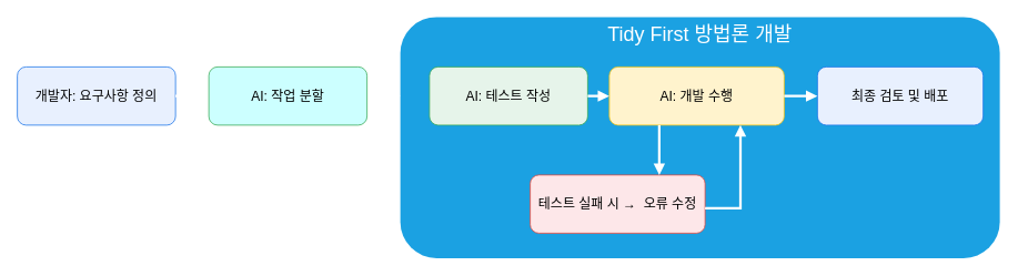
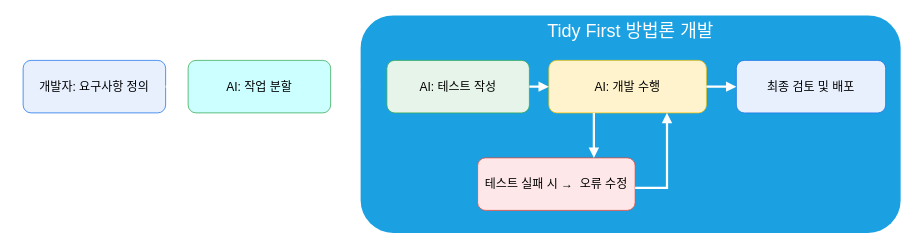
- <mxCell id="3" value="개발자: 요구사항 정의" style="rounded=1;whiteSpace=wrap;html=1;fillColor=#e8f0fe;strokeColor=#1a73e8;fontSize=16;align=center;fontColor=#000000;" parent="1" vertex="1"><mxGeometry x="20" y="80" width="190" height="70" as="geometry" /></mxCell>
+ <mxCell id="3" value="개발자: 요구사항 정의" style="rounded=1;whiteSpace=wrap;html=1;fillColor=#e8f0fe;strokeColor=#1a73e8;fontSize=16;align=center;fontColor=#000000;" parent="1" vertex="1"><mxGeometry x="30" y="80" width="190" height="70" as="geometry" /></mxCell>
